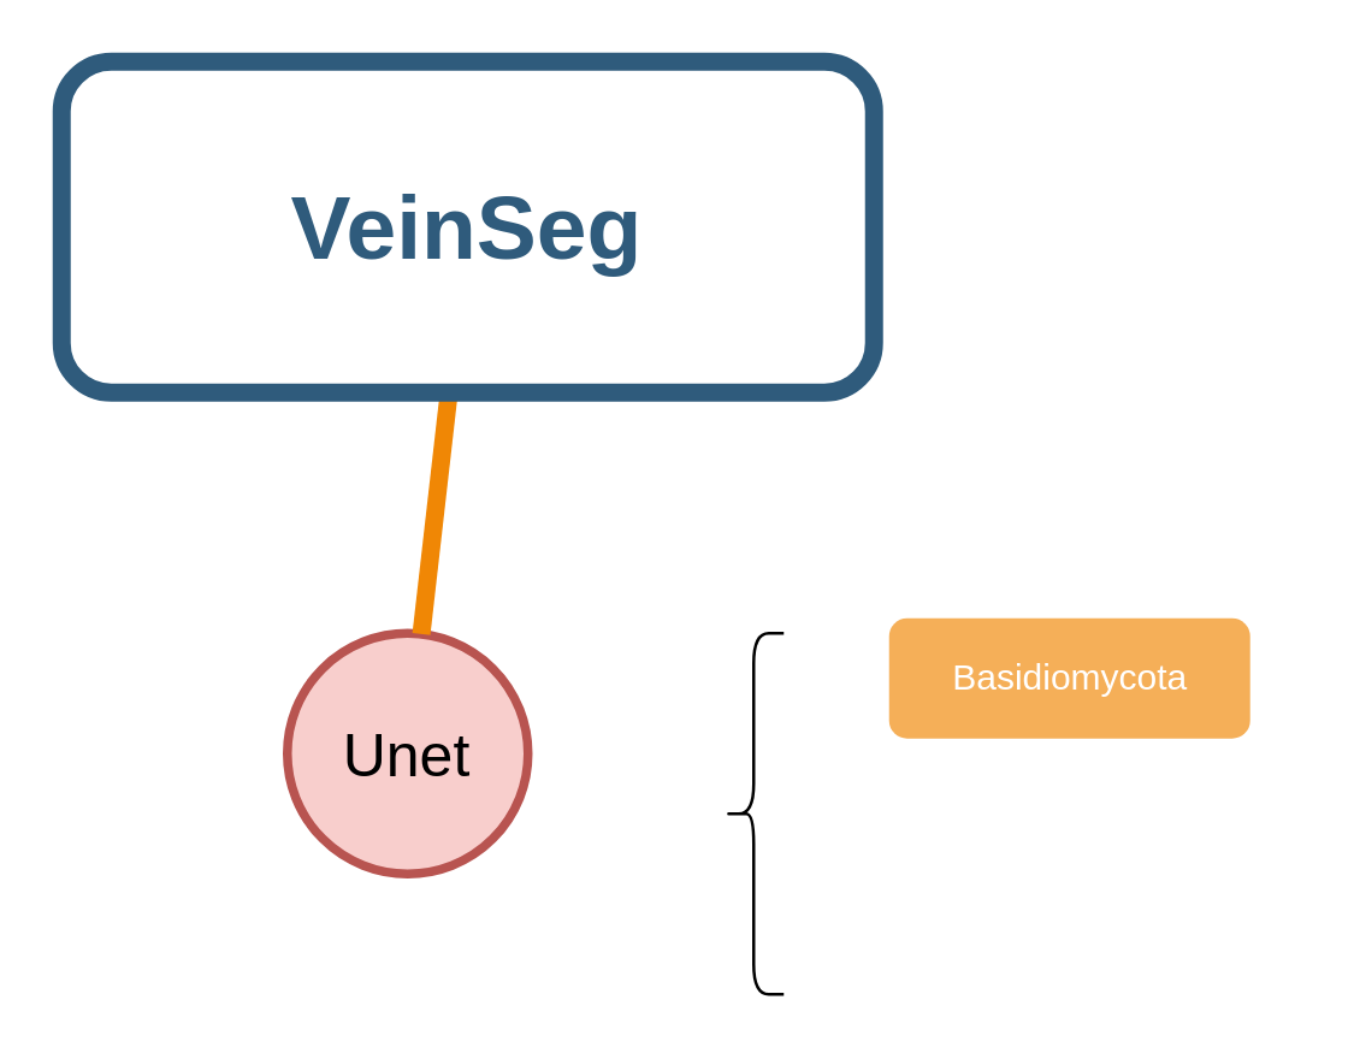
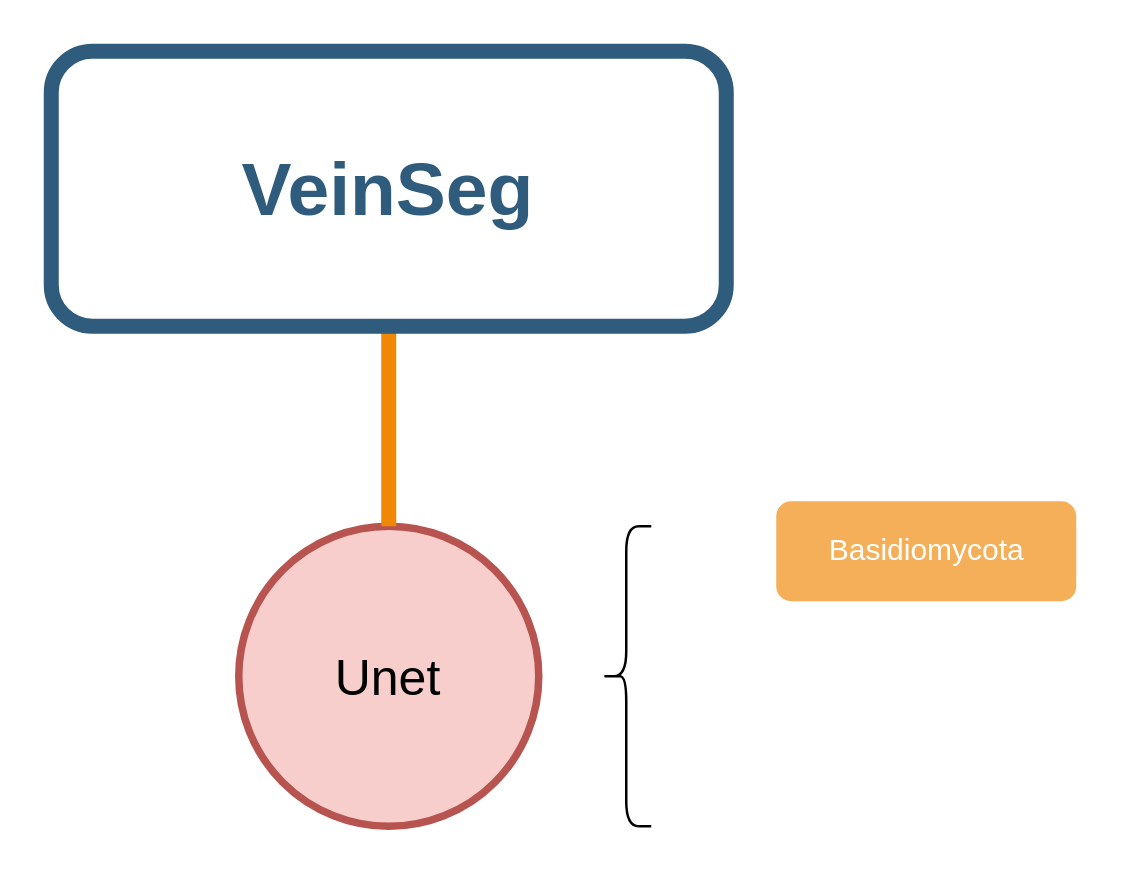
- <mxCell id="4" value="Basidiomycota" style="rounded=1;fillColor=#f5af58;strokeColor=none;strokeWidth=3;shadow=0;html=1;fontColor=#FFFFFF;" parent="1" vertex="1"><mxGeometry x="295" y="205" width="120" height="40" as="geometry" /></mxCell>
+ <mxCell id="4" value="Basidiomycota" style="rounded=1;fillColor=#f5af58;strokeColor=none;strokeWidth=3;shadow=0;html=1;fontColor=#FFFFFF;" parent="1" vertex="1"><mxGeometry x="310" y="200" width="120" height="40" as="geometry" /></mxCell>
- <mxCell id="2" value="Unet" style="ellipse;whiteSpace=wrap;html=1;shadow=0;fontFamily=Helvetica;fontSize=20;align=center;strokeWidth=3;direction=south;fillColor=#f8cecc;strokeColor=#b85450;flipV=1;" parent="1" vertex="1"><mxGeometry x="95" y="210" width="80" height="80" as="geometry" /></mxCell>
+ <mxCell id="2" value="Unet" style="ellipse;whiteSpace=wrap;html=1;shadow=0;fontFamily=Helvetica;fontSize=20;align=center;strokeWidth=3;direction=south;fillColor=#f8cecc;strokeColor=#b85450;flipV=1;" parent="1" vertex="1"><mxGeometry x="95" y="210" width="120" height="120" as="geometry" /></mxCell>
